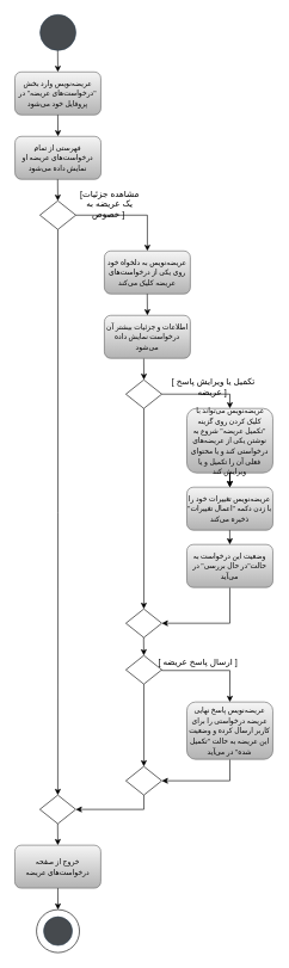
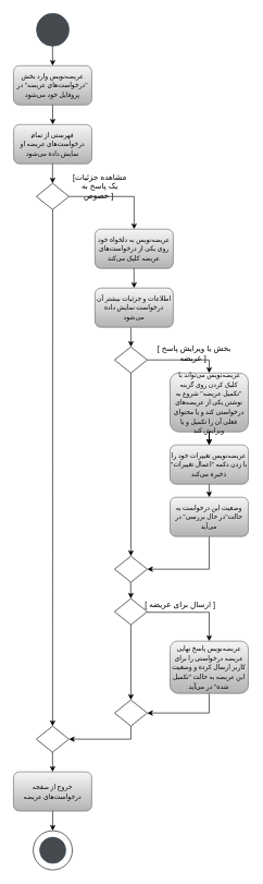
- <mxCell id="11" value="[مشاهده جزئیات یک عریضه به خصوص ]&amp;nbsp;" style="text;html=1;align=center;verticalAlign=middle;whiteSpace=wrap;rounded=0;" vertex="1" parent="1"><mxGeometry x="105.24" y="270" width="94.92" height="30" as="geometry" /></mxCell>
+ <mxCell id="11" value="[مشاهده جزئیات یک پاسخ به خصوص ]&amp;nbsp;" style="text;html=1;align=center;verticalAlign=middle;whiteSpace=wrap;rounded=0;" vertex="1" parent="1"><mxGeometry x="105.24" y="270" width="94.92" height="30" as="geometry" /></mxCell>
- <mxCell id="17" value="[ تکمیل یا ویرایش پاسخ عریضه ]&amp;nbsp;" style="text;html=1;align=center;verticalAlign=middle;whiteSpace=wrap;rounded=0;" vertex="1" parent="1"><mxGeometry x="225.16" y="524" width="144.84" height="30" as="geometry" /></mxCell>
+ <mxCell id="17" value="[ بخش یا ویرایش پاسخ عریضه ]&amp;nbsp;" style="text;html=1;align=center;verticalAlign=middle;whiteSpace=wrap;rounded=0;" vertex="1" parent="1"><mxGeometry x="225.16" y="524" width="144.84" height="30" as="geometry" /></mxCell>
- <mxCell id="26" value="[ ارسال پاسخ عریضه ]&amp;nbsp;" style="text;html=1;align=center;verticalAlign=middle;whiteSpace=wrap;rounded=0;" vertex="1" parent="1"><mxGeometry x="205" y="910" width="144.84" height="30" as="geometry" /></mxCell>
+ <mxCell id="26" value="[ ارسال برای عریضه ]&amp;nbsp;" style="text;html=1;align=center;verticalAlign=middle;whiteSpace=wrap;rounded=0;" vertex="1" parent="1"><mxGeometry x="205" y="910" width="144.84" height="30" as="geometry" /></mxCell>
